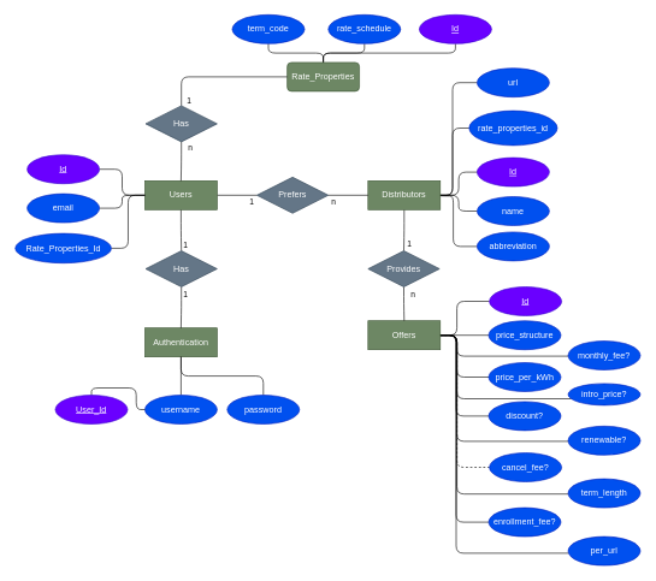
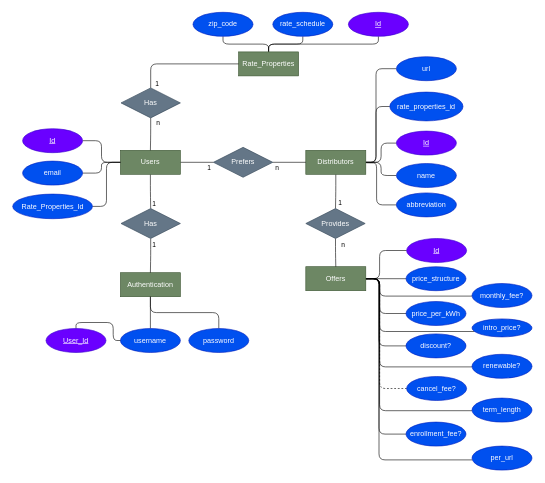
- <mxCell id="36" value="term_code" style="ellipse;whiteSpace=wrap;html=1;align=center;fillColor=#0050ef;fontColor=#ffffff;strokeColor=#001DBC;" parent="1" vertex="1"><mxGeometry x="321" y="20" width="100" height="40" as="geometry" /></mxCell>
+ <mxCell id="36" value="zip_code" style="ellipse;whiteSpace=wrap;html=1;align=center;fillColor=#0050ef;fontColor=#ffffff;strokeColor=#001DBC;" parent="1" vertex="1"><mxGeometry x="321" y="20" width="100" height="40" as="geometry" /></mxCell>
- <mxCell id="49" value="Rate_Properties" style="whiteSpace=wrap;html=1;align=center;fillColor=#6d8764;fontColor=#ffffff;strokeColor=#3A5431;rounded=1;" parent="1" vertex="1"><mxGeometry x="397" y="86" width="100" height="40" as="geometry" /></mxCell>
+ <mxCell id="49" value="Rate_Properties" style="whiteSpace=wrap;html=1;align=center;fillColor=#6d8764;fontColor=#ffffff;strokeColor=#3A5431;" parent="1" vertex="1"><mxGeometry x="397" y="86" width="100" height="40" as="geometry" /></mxCell>
